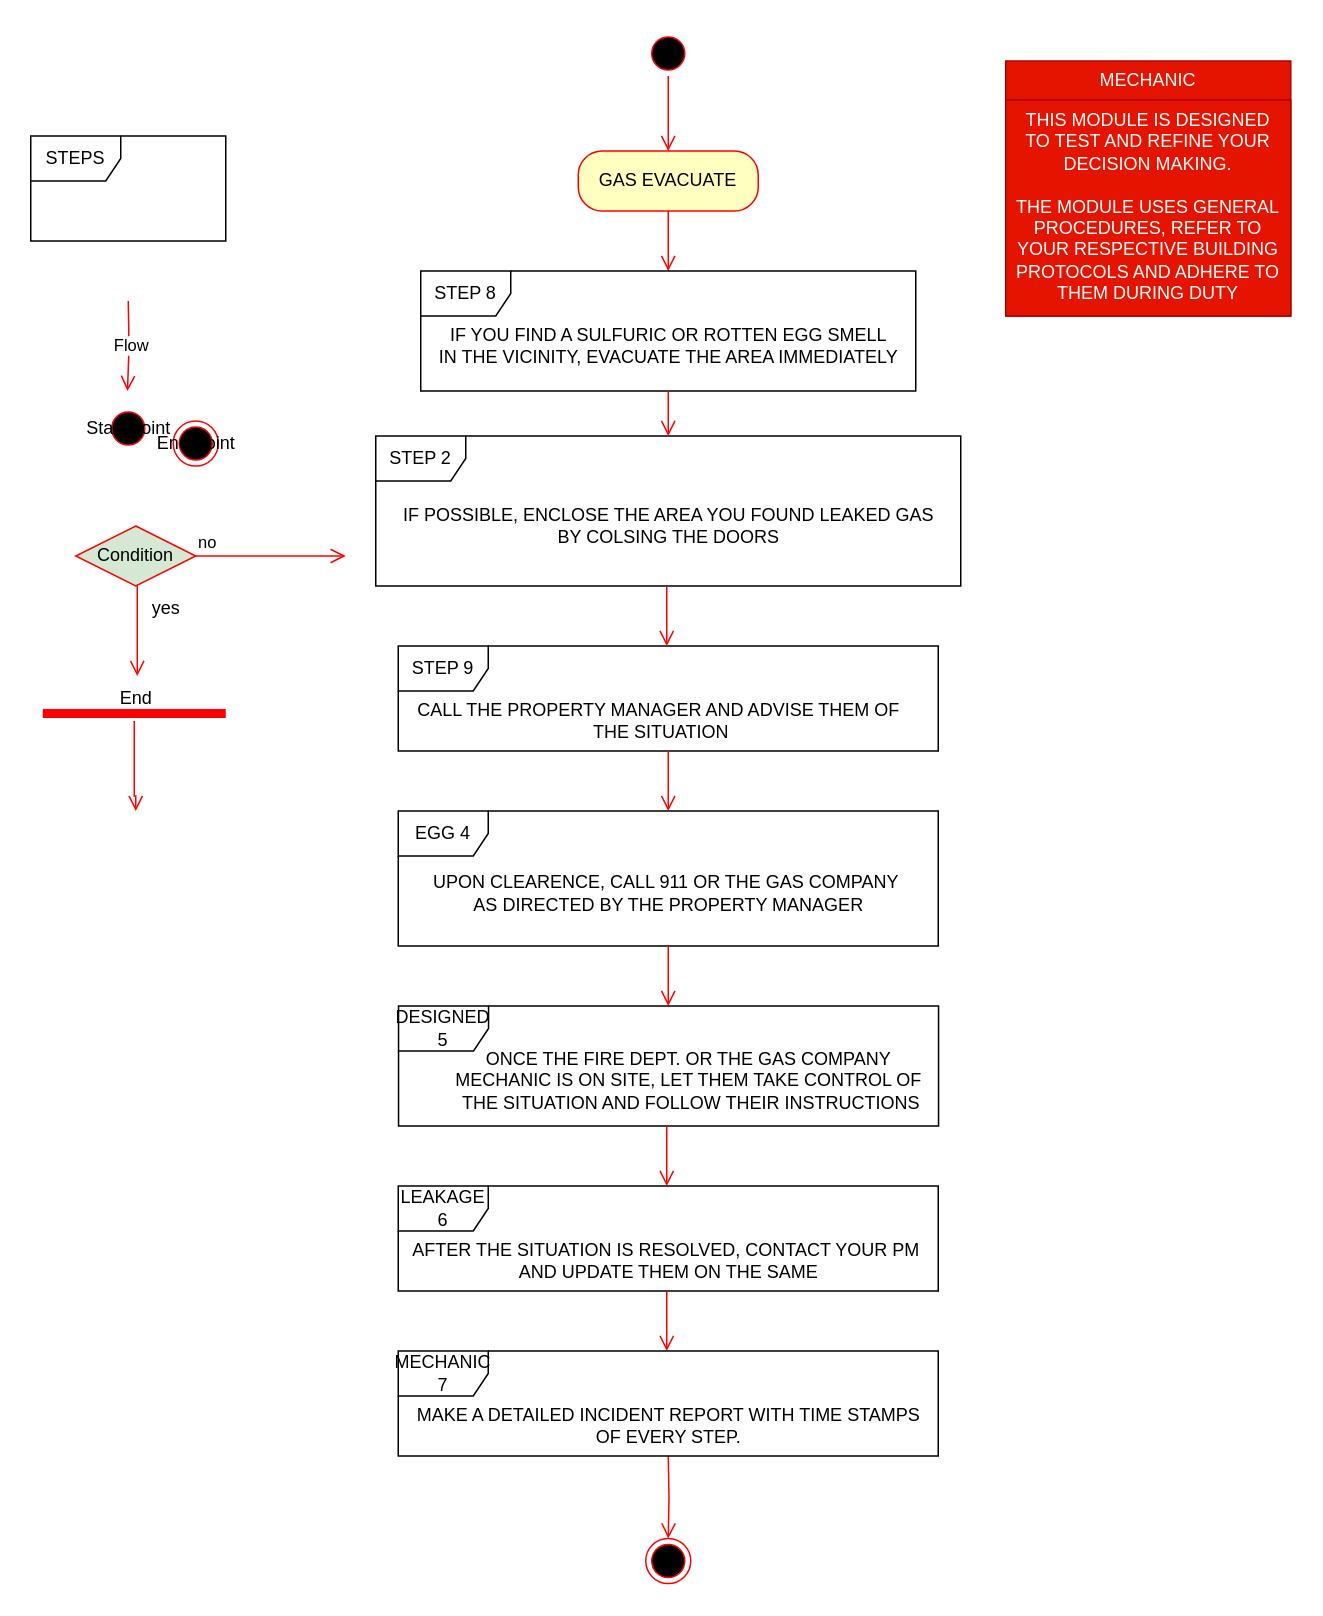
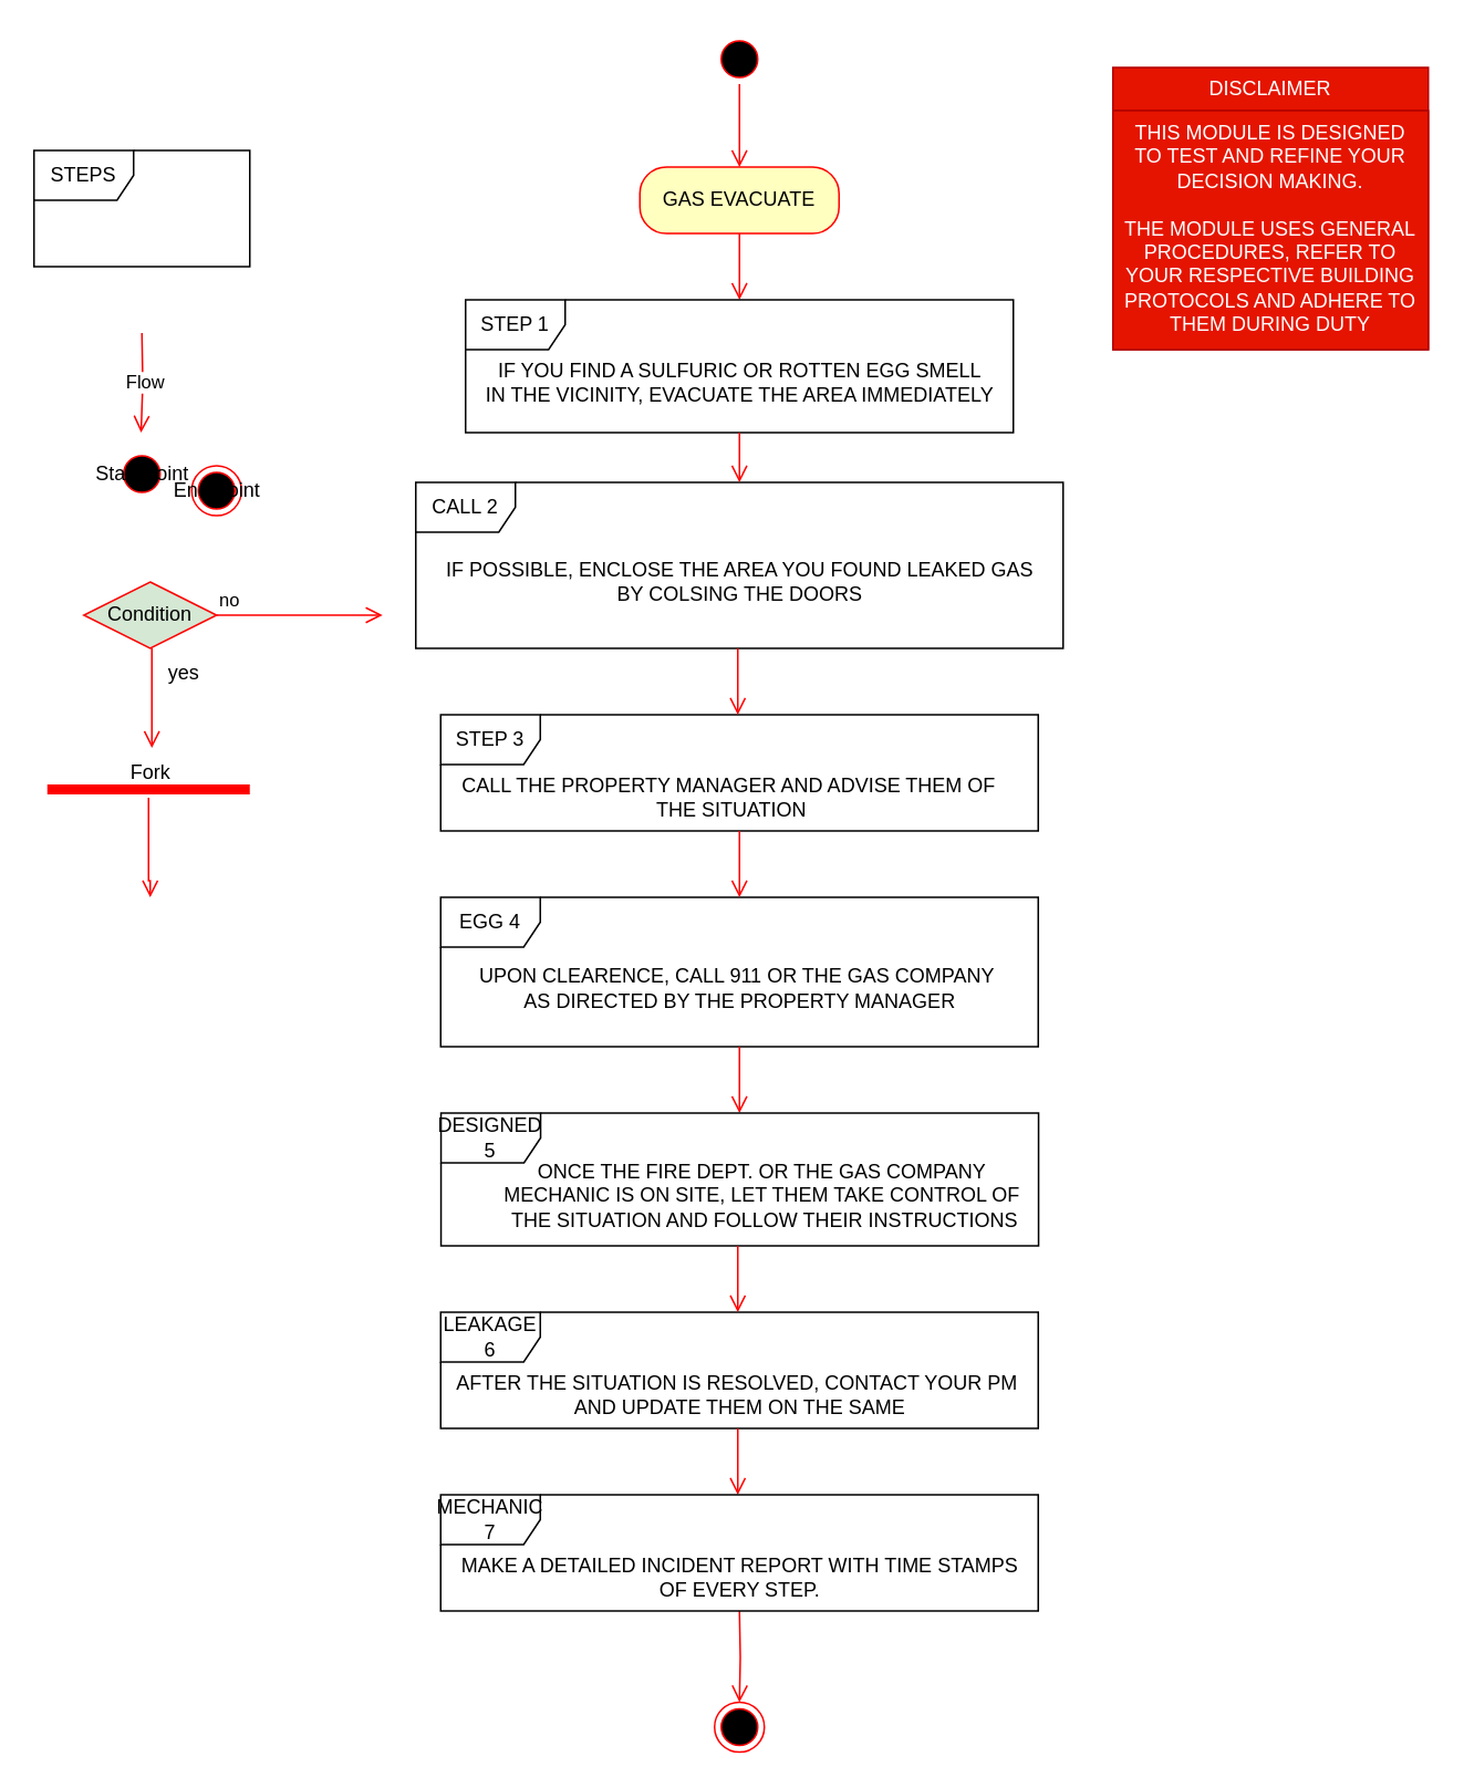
- <mxCell id="26" value="MECHANIC" style="swimlane;fontStyle=0;childLayout=stackLayout;horizontal=1;startSize=26;fillColor=#e51400;horizontalStack=0;resizeParent=1;resizeParentMax=0;resizeLast=0;collapsible=1;marginBottom=0;whiteSpace=wrap;html=1;fontColor=#ffffff;strokeColor=#B20000;" vertex="1" parent="1"><mxGeometry x="670" y="40" width="190" height="170" as="geometry" /></mxCell>
+ <mxCell id="26" value="DISCLAIMER" style="swimlane;fontStyle=0;childLayout=stackLayout;horizontal=1;startSize=26;fillColor=#e51400;horizontalStack=0;resizeParent=1;resizeParentMax=0;resizeLast=0;collapsible=1;marginBottom=0;whiteSpace=wrap;html=1;fontColor=#ffffff;strokeColor=#B20000;" vertex="1" parent="1"><mxGeometry x="670" y="40" width="190" height="170" as="geometry" /></mxCell>
- <mxCell id="11" value="STEP 8" style="shape=umlFrame;whiteSpace=wrap;html=1;pointerEvents=0;" vertex="1" parent="1"><mxGeometry x="280" y="180" width="330" height="80" as="geometry" /></mxCell>
+ <mxCell id="11" value="STEP 1" style="shape=umlFrame;whiteSpace=wrap;html=1;pointerEvents=0;" vertex="1" parent="1"><mxGeometry x="280" y="180" width="330" height="80" as="geometry" /></mxCell>
- <mxCell id="13" value="STEP 2" style="shape=umlFrame;whiteSpace=wrap;html=1;pointerEvents=0;" vertex="1" parent="1"><mxGeometry x="250" y="290" width="390" height="100" as="geometry" /></mxCell>
+ <mxCell id="13" value="CALL 2" style="shape=umlFrame;whiteSpace=wrap;html=1;pointerEvents=0;" vertex="1" parent="1"><mxGeometry x="250" y="290" width="390" height="100" as="geometry" /></mxCell>
- <mxCell id="16" value="STEP 9" style="shape=umlFrame;whiteSpace=wrap;html=1;pointerEvents=0;" vertex="1" parent="1"><mxGeometry x="265" y="430" width="360" height="70" as="geometry" /></mxCell>
+ <mxCell id="16" value="STEP 3" style="shape=umlFrame;whiteSpace=wrap;html=1;pointerEvents=0;" vertex="1" parent="1"><mxGeometry x="265" y="430" width="360" height="70" as="geometry" /></mxCell>
- <mxCell id="31" value="End" style="text;html=1;align=center;verticalAlign=middle;resizable=0;points=[];autosize=1;strokeColor=none;fillColor=none;" vertex="1" parent="1"><mxGeometry x="65" y="450" width="50" height="30" as="geometry" /></mxCell>
+ <mxCell id="31" value="Fork" style="text;html=1;align=center;verticalAlign=middle;resizable=0;points=[];autosize=1;strokeColor=none;fillColor=none;" vertex="1" parent="1"><mxGeometry x="65" y="450" width="50" height="30" as="geometry" /></mxCell>
